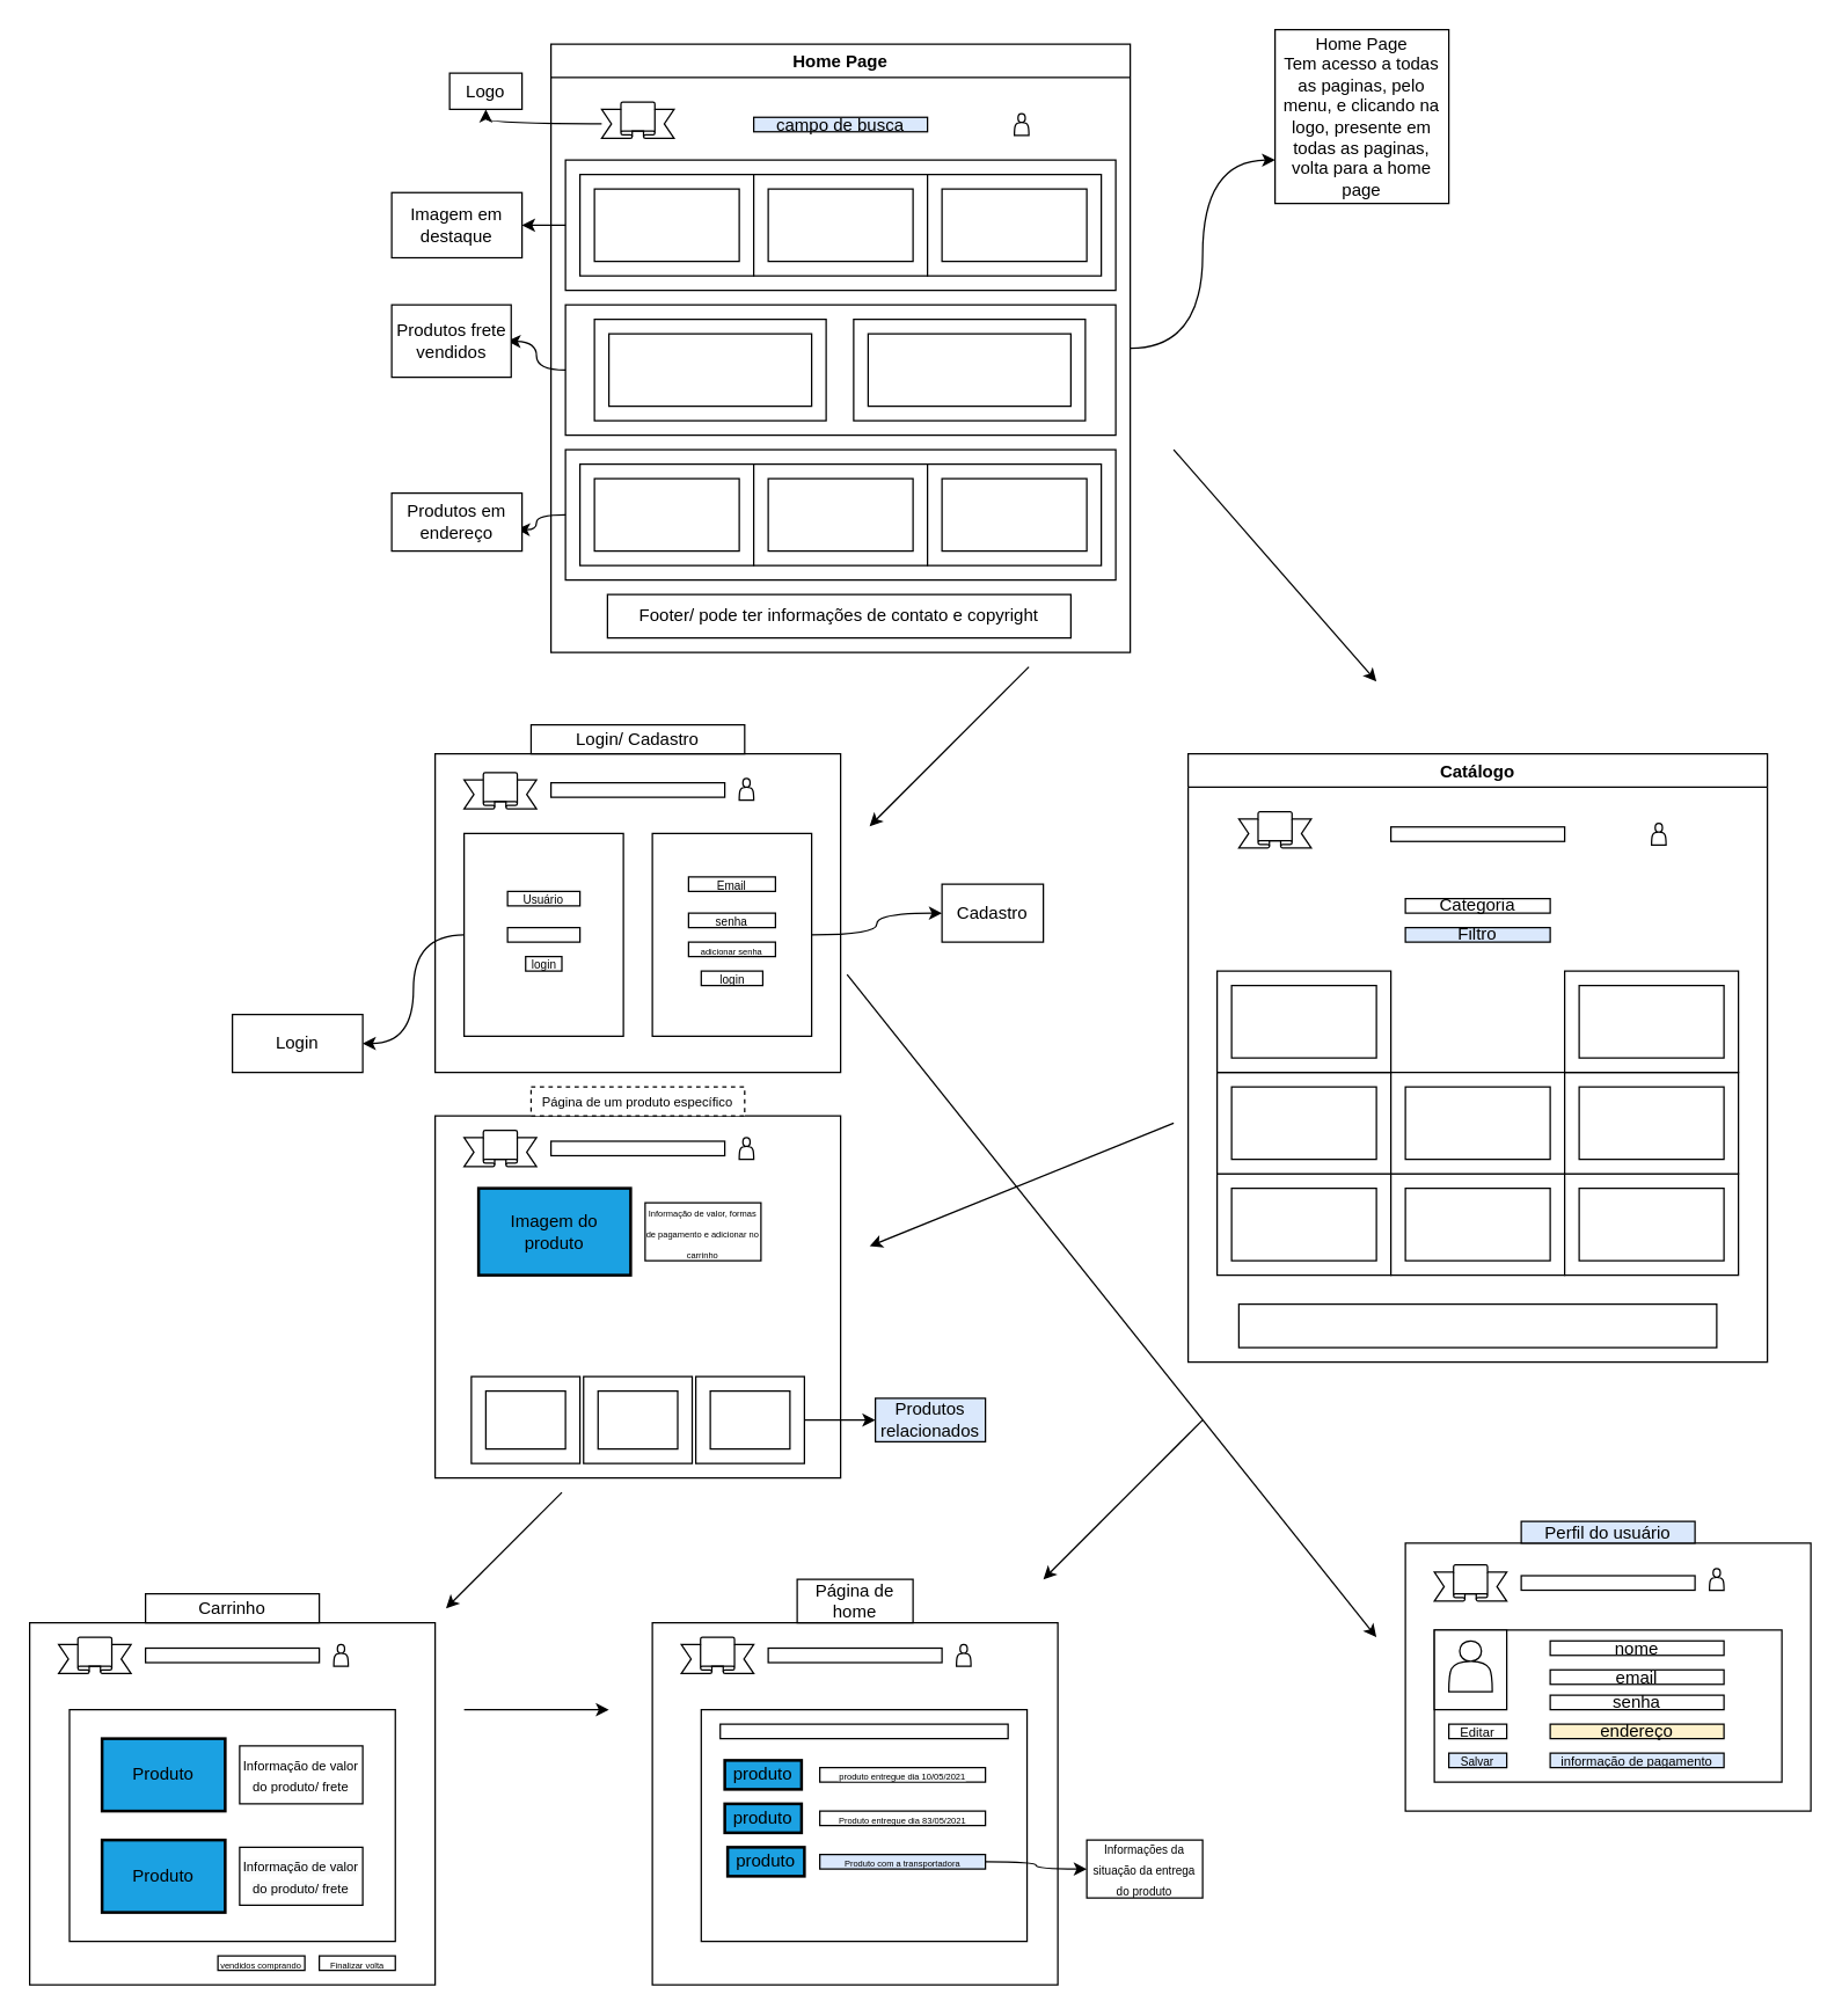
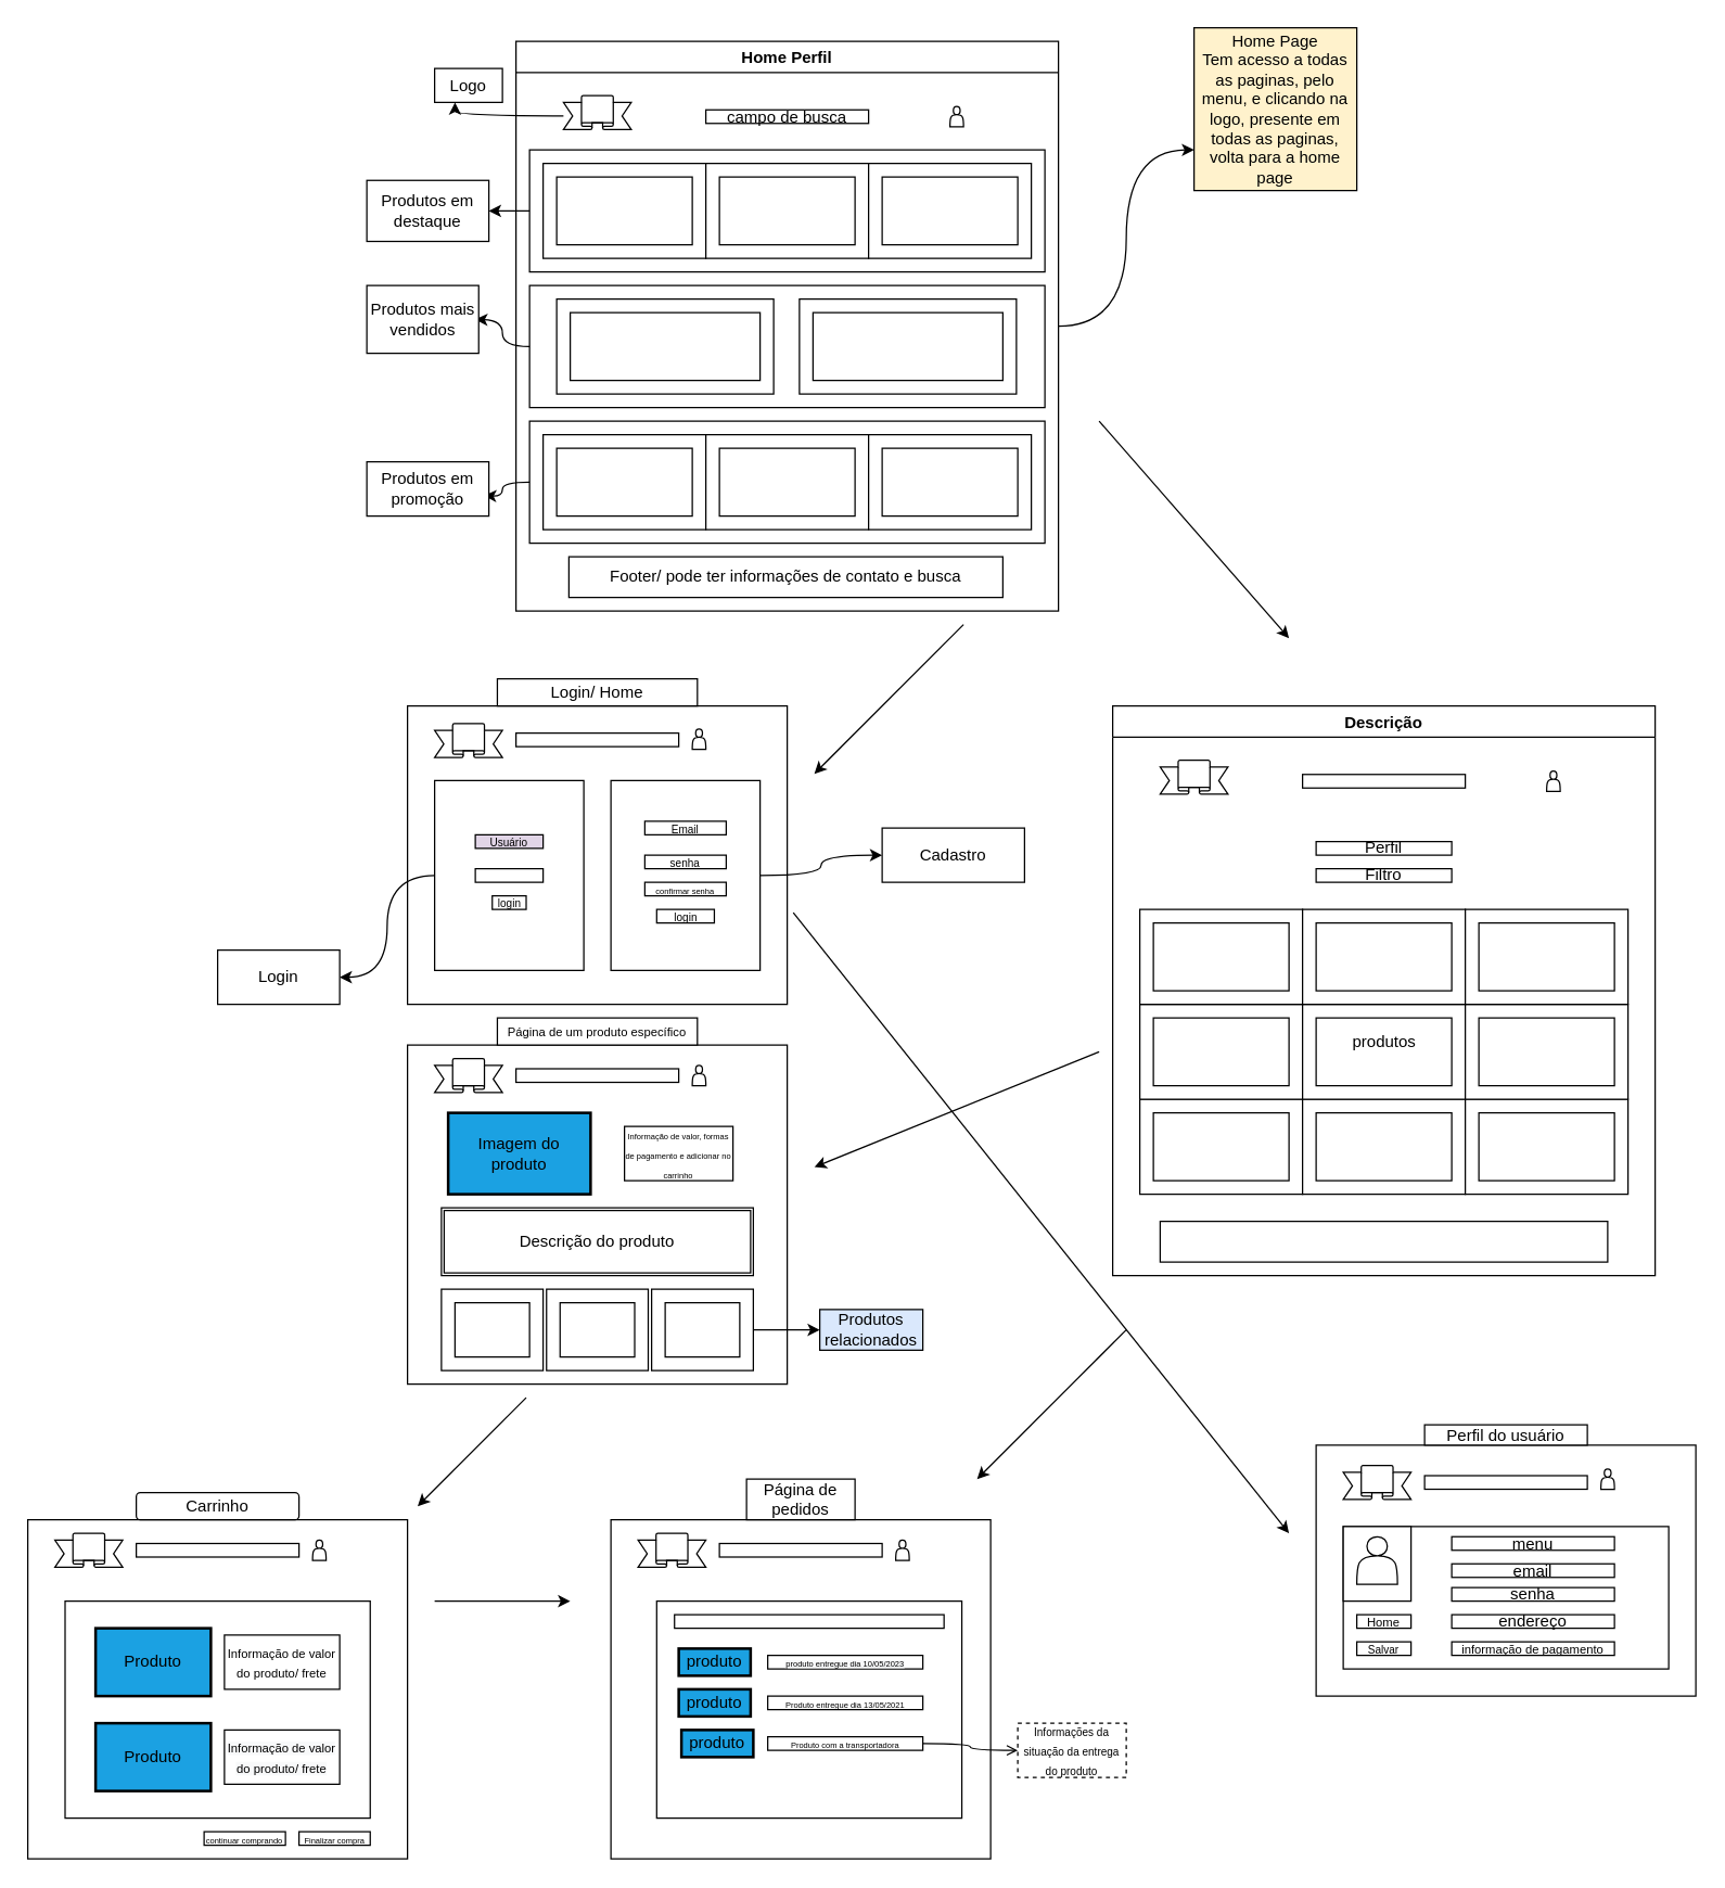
- <mxCell id="3" value="Home Page" style="swimlane;" parent="1" vertex="1"><mxGeometry x="380" y="30" width="400" height="420" as="geometry" /></mxCell>
+ <mxCell id="3" value="Home Perfil" style="swimlane;" parent="1" vertex="1"><mxGeometry x="380" y="30" width="400" height="420" as="geometry" /></mxCell>
- <mxCell id="22" value="Logo" style="whiteSpace=wrap;html=1;" parent="1" vertex="1"><mxGeometry x="310" y="50" width="50" height="25" as="geometry" /></mxCell>
+ <mxCell id="22" value="Logo" style="whiteSpace=wrap;html=1;" parent="1" vertex="1"><mxGeometry x="320" y="50" width="50" height="25" as="geometry" /></mxCell>
- <mxCell id="124" value="Home Page&lt;br&gt;Tem acesso a todas as paginas, pelo menu, e clicando na logo, presente em todas as paginas, volta para a home page" style="whiteSpace=wrap;html=1;" vertex="1" parent="1"><mxGeometry x="880" y="20" width="120" height="120" as="geometry" /></mxCell>
+ <mxCell id="124" value="Home Page&lt;br&gt;Tem acesso a todas as paginas, pelo menu, e clicando na logo, presente em todas as paginas, volta para a home page" style="whiteSpace=wrap;html=1;fillColor=#fff2cc;" vertex="1" parent="1"><mxGeometry x="880" y="20" width="120" height="120" as="geometry" /></mxCell>
- <mxCell id="16" value="campo de busca" style="whiteSpace=wrap;html=1;fillColor=#dae8fc;" parent="3" vertex="1"><mxGeometry x="140" y="50.5" width="120" height="10" as="geometry" /></mxCell>
+ <mxCell id="16" value="campo de busca" style="whiteSpace=wrap;html=1;" parent="3" vertex="1"><mxGeometry x="140" y="50.5" width="120" height="10" as="geometry" /></mxCell>
- <mxCell id="125" value="Imagem em destaque" style="whiteSpace=wrap;html=1;" vertex="1" parent="1"><mxGeometry x="270" y="132.5" width="90" height="45" as="geometry" /></mxCell>
+ <mxCell id="125" value="Produtos em destaque" style="whiteSpace=wrap;html=1;" vertex="1" parent="1"><mxGeometry x="270" y="132.5" width="90" height="45" as="geometry" /></mxCell>
- <mxCell id="126" value="Produtos frete vendidos" style="whiteSpace=wrap;html=1;" vertex="1" parent="1"><mxGeometry x="270" y="210" width="82.5" height="50" as="geometry" /></mxCell>
+ <mxCell id="126" value="Produtos mais vendidos" style="whiteSpace=wrap;html=1;" vertex="1" parent="1"><mxGeometry x="270" y="210" width="82.5" height="50" as="geometry" /></mxCell>
- <mxCell id="127" value="Produtos em endereço" style="whiteSpace=wrap;html=1;" vertex="1" parent="1"><mxGeometry x="270" y="340" width="90" height="40" as="geometry" /></mxCell>
+ <mxCell id="127" value="Produtos em promoção" style="whiteSpace=wrap;html=1;" vertex="1" parent="1"><mxGeometry x="270" y="340" width="90" height="40" as="geometry" /></mxCell>
- <mxCell id="18" value="Footer/ pode ter informações de contato e copyright" style="whiteSpace=wrap;html=1;" vertex="1" parent="3"><mxGeometry x="39" y="380" width="320" height="30" as="geometry" /></mxCell>
+ <mxCell id="18" value="Footer/ pode ter informações de contato e busca" style="whiteSpace=wrap;html=1;" vertex="1" parent="3"><mxGeometry x="39" y="380" width="320" height="30" as="geometry" /></mxCell>
- <mxCell id="128" value="Login/ Cadastro" style="whiteSpace=wrap;html=1;" vertex="1" parent="1"><mxGeometry x="366.25" y="500" width="147.5" height="20" as="geometry" /></mxCell>
+ <mxCell id="128" value="Login/ Home" style="whiteSpace=wrap;html=1;" vertex="1" parent="1"><mxGeometry x="366.25" y="500" width="147.5" height="20" as="geometry" /></mxCell>
- <mxCell id="68" value="Catálogo" style="swimlane;" parent="1" vertex="1"><mxGeometry x="820" y="520" width="400" height="420" as="geometry" /></mxCell>
+ <mxCell id="68" value="Descrição" style="swimlane;" parent="1" vertex="1"><mxGeometry x="820" y="520" width="400" height="420" as="geometry" /></mxCell>
- <mxCell id="31" value="&lt;font style=&quot;font-size: 8px&quot;&gt;Usuário&lt;/font&gt;" style="whiteSpace=wrap;html=1;" parent="1" vertex="1"><mxGeometry x="350" y="615" width="50" height="10" as="geometry" /></mxCell>
+ <mxCell id="31" value="&lt;font style=&quot;font-size: 8px&quot;&gt;Usuário&lt;/font&gt;" style="whiteSpace=wrap;html=1;fillColor=#e1d5e7;" parent="1" vertex="1"><mxGeometry x="350" y="615" width="50" height="10" as="geometry" /></mxCell>
- <mxCell id="82" value="Categoria" style="whiteSpace=wrap;html=1;" parent="68" vertex="1"><mxGeometry x="150" y="100" width="100" height="10" as="geometry" /></mxCell>
+ <mxCell id="82" value="Perfil" style="whiteSpace=wrap;html=1;" parent="68" vertex="1"><mxGeometry x="150" y="100" width="100" height="10" as="geometry" /></mxCell>
- <mxCell id="45" value="Cadastro" style="whiteSpace=wrap;html=1;" parent="1" vertex="1"><mxGeometry x="650" y="610" width="70" height="40" as="geometry" /></mxCell>
+ <mxCell id="45" value="Cadastro" style="whiteSpace=wrap;html=1;" parent="1" vertex="1"><mxGeometry x="650" y="610" width="105" height="40" as="geometry" /></mxCell>
- <mxCell id="83" value="Filtro" style="whiteSpace=wrap;html=1;labelPosition=center;verticalLabelPosition=middle;align=center;verticalAlign=middle;fillColor=#dae8fc;" parent="68" vertex="1"><mxGeometry x="150" y="120" width="100" height="10" as="geometry" /></mxCell>
+ <mxCell id="83" value="Filtro" style="whiteSpace=wrap;html=1;labelPosition=center;verticalLabelPosition=middle;align=center;verticalAlign=middle;" parent="68" vertex="1"><mxGeometry x="150" y="120" width="100" height="10" as="geometry" /></mxCell>
- <mxCell id="39" value="&lt;font style=&quot;font-size: 6px&quot;&gt;adicionar senha&lt;/font&gt;" style="whiteSpace=wrap;html=1;" parent="1" vertex="1"><mxGeometry x="475" y="650" width="60" height="10" as="geometry" /></mxCell>
+ <mxCell id="39" value="&lt;font style=&quot;font-size: 6px&quot;&gt;confirmar senha&lt;/font&gt;" style="whiteSpace=wrap;html=1;" parent="1" vertex="1"><mxGeometry x="475" y="650" width="60" height="10" as="geometry" /></mxCell>
+ <mxCell id="87" value="&lt;br&gt;produtos" style="verticalLabelPosition=bottom;verticalAlign=top;html=1;shape=mxgraph.basic.frame;dx=10;" parent="1" vertex="1"><mxGeometry x="960" y="670" width="120" height="70" as="geometry" /></mxCell>
- <mxCell id="129" value="&lt;font style=&quot;font-size: 9px&quot;&gt;Página de um produto específico&lt;/font&gt;" style="whiteSpace=wrap;html=1;dashed=1;" vertex="1" parent="1"><mxGeometry x="366.25" y="750" width="147.5" height="20" as="geometry" /></mxCell>
+ <mxCell id="129" value="&lt;font style=&quot;font-size: 9px&quot;&gt;Página de um produto específico&lt;/font&gt;" style="whiteSpace=wrap;html=1;" vertex="1" parent="1"><mxGeometry x="366.25" y="750" width="147.5" height="20" as="geometry" /></mxCell>
- <mxCell id="130" value="&lt;font style=&quot;font-size: 6px&quot;&gt;Informação de valor, formas de pagamento e adicionar no carrinho&lt;/font&gt;" style="whiteSpace=wrap;html=1;" vertex="1" parent="1"><mxGeometry x="445" y="830" width="80" height="40" as="geometry" /></mxCell>
+ <mxCell id="130" value="&lt;font style=&quot;font-size: 6px&quot;&gt;Informação de valor, formas de pagamento e adicionar no carrinho&lt;/font&gt;" style="whiteSpace=wrap;html=1;" vertex="1" parent="1"><mxGeometry x="460" y="830" width="80" height="40" as="geometry" /></mxCell>
+ <mxCell id="43" value="Descrição do produto" style="shape=ext;double=1;whiteSpace=wrap;html=1;" parent="1" vertex="1"><mxGeometry x="325" y="890" width="230" height="50" as="geometry" /></mxCell>
- <mxCell id="133" value="Perfil do usuário" style="whiteSpace=wrap;html=1;fillColor=#dae8fc;" vertex="1" parent="1"><mxGeometry x="1050" y="1050" width="120" height="15" as="geometry" /></mxCell>
+ <mxCell id="133" value="Perfil do usuário" style="whiteSpace=wrap;html=1;" vertex="1" parent="1"><mxGeometry x="1050" y="1050" width="120" height="15" as="geometry" /></mxCell>
- <mxCell id="105" value="Página de home" style="whiteSpace=wrap;html=1;" parent="1" vertex="1"><mxGeometry x="550" y="1090" width="80" height="30" as="geometry" /></mxCell>
+ <mxCell id="105" value="Página de pedidos" style="whiteSpace=wrap;html=1;" parent="1" vertex="1"><mxGeometry x="550" y="1090" width="80" height="30" as="geometry" /></mxCell>
- <mxCell id="132" value="Carrinho" style="whiteSpace=wrap;html=1;" vertex="1" parent="1"><mxGeometry x="100" y="1100" width="120" height="20" as="geometry" /></mxCell>
+ <mxCell id="132" value="Carrinho" style="whiteSpace=wrap;html=1;rounded=1;" vertex="1" parent="1"><mxGeometry x="100" y="1100" width="120" height="20" as="geometry" /></mxCell>
- <mxCell id="117" value="nome" style="whiteSpace=wrap;html=1;" parent="1" vertex="1"><mxGeometry x="1070" y="1132.5" width="120" height="10" as="geometry" /></mxCell>
+ <mxCell id="117" value="menu" style="whiteSpace=wrap;html=1;" parent="1" vertex="1"><mxGeometry x="1070" y="1132.5" width="120" height="10" as="geometry" /></mxCell>
- <mxCell id="122" value="&lt;font style=&quot;font-size: 9px&quot;&gt;Editar&lt;/font&gt;" style="whiteSpace=wrap;html=1;" parent="1" vertex="1"><mxGeometry x="1000" y="1190" width="40" height="10" as="geometry" /></mxCell>
+ <mxCell id="122" value="&lt;font style=&quot;font-size: 9px&quot;&gt;Home&lt;/font&gt;" style="whiteSpace=wrap;html=1;" parent="1" vertex="1"><mxGeometry x="1000" y="1190" width="40" height="10" as="geometry" /></mxCell>
- <mxCell id="120" value="endereço" style="whiteSpace=wrap;html=1;fillColor=#fff2cc;" parent="1" vertex="1"><mxGeometry x="1070" y="1190" width="120" height="10" as="geometry" /></mxCell>
+ <mxCell id="120" value="endereço" style="whiteSpace=wrap;html=1;" parent="1" vertex="1"><mxGeometry x="1070" y="1190" width="120" height="10" as="geometry" /></mxCell>
- <mxCell id="123" value="&lt;font style=&quot;font-size: 8px&quot;&gt;Salvar&lt;/font&gt;" style="whiteSpace=wrap;html=1;fillColor=#dae8fc;" parent="1" vertex="1"><mxGeometry x="1000" y="1210" width="40" height="10" as="geometry" /></mxCell>
+ <mxCell id="123" value="&lt;font style=&quot;font-size: 8px&quot;&gt;Salvar&lt;/font&gt;" style="whiteSpace=wrap;html=1;" parent="1" vertex="1"><mxGeometry x="1000" y="1210" width="40" height="10" as="geometry" /></mxCell>
- <mxCell id="121" value="&lt;font style=&quot;font-size: 9px&quot;&gt;informação de pagamento&lt;/font&gt;" style="whiteSpace=wrap;html=1;fillColor=#dae8fc;" parent="1" vertex="1"><mxGeometry x="1070" y="1210" width="120" height="10" as="geometry" /></mxCell>
+ <mxCell id="121" value="&lt;font style=&quot;font-size: 9px&quot;&gt;informação de pagamento&lt;/font&gt;" style="whiteSpace=wrap;html=1;" parent="1" vertex="1"><mxGeometry x="1070" y="1210" width="120" height="10" as="geometry" /></mxCell>
- <mxCell id="101" value="&#10;&#10;&lt;span style=&quot;color: rgb(0, 0, 0); font-family: helvetica; font-size: 6px; font-style: normal; font-weight: 400; letter-spacing: normal; text-align: center; text-indent: 0px; text-transform: none; word-spacing: 0px; background-color: rgb(248, 249, 250); display: inline; float: none;&quot;&gt;produto entregue dia 10/05/2021&lt;/span&gt;&#10;&#10;" style="whiteSpace=wrap;html=1;" parent="1" vertex="1"><mxGeometry x="565.63" y="1220" width="114.37" height="10" as="geometry" /></mxCell>
+ <mxCell id="101" value="&#10;&#10;&lt;span style=&quot;color: rgb(0, 0, 0); font-family: helvetica; font-size: 6px; font-style: normal; font-weight: 400; letter-spacing: normal; text-align: center; text-indent: 0px; text-transform: none; word-spacing: 0px; background-color: rgb(248, 249, 250); display: inline; float: none;&quot;&gt;produto entregue dia 10/05/2023&lt;/span&gt;&#10;&#10;" style="whiteSpace=wrap;html=1;" parent="1" vertex="1"><mxGeometry x="565.63" y="1220" width="114.37" height="10" as="geometry" /></mxCell>
- <mxCell id="102" value="&lt;font style=&quot;font-size: 6px&quot;&gt;Produto entregue dia 83/05/2021&lt;/font&gt;" style="whiteSpace=wrap;html=1;" parent="1" vertex="1"><mxGeometry x="565.63" y="1250" width="114.37" height="10" as="geometry" /></mxCell>
+ <mxCell id="102" value="&lt;font style=&quot;font-size: 6px&quot;&gt;Produto entregue dia 13/05/2021&lt;/font&gt;" style="whiteSpace=wrap;html=1;" parent="1" vertex="1"><mxGeometry x="565.63" y="1250" width="114.37" height="10" as="geometry" /></mxCell>
- <mxCell id="104" value="&lt;span style=&quot;font-size: 6px&quot;&gt;Produto com a transportadora&lt;/span&gt;" style="whiteSpace=wrap;html=1;fillColor=#dae8fc;" parent="1" vertex="1"><mxGeometry x="565.63" y="1280" width="114.37" height="10" as="geometry" /></mxCell>
+ <mxCell id="104" value="&lt;span style=&quot;font-size: 6px&quot;&gt;Produto com a transportadora&lt;/span&gt;" style="whiteSpace=wrap;html=1;" parent="1" vertex="1"><mxGeometry x="565.63" y="1280" width="114.37" height="10" as="geometry" /></mxCell>
- <mxCell id="103" style="edgeStyle=orthogonalEdgeStyle;orthogonalLoop=1;jettySize=auto;html=1;curved=1;" parent="1" source="104" target="106" edge="1"><mxGeometry relative="1" as="geometry"><mxPoint x="750" y="1300" as="targetPoint" /></mxGeometry></mxCell>
+ <mxCell id="103" style="edgeStyle=orthogonalEdgeStyle;orthogonalLoop=1;jettySize=auto;html=1;curved=1;endArrow=open;" parent="1" source="104" target="106" edge="1"><mxGeometry relative="1" as="geometry"><mxPoint x="750" y="1300" as="targetPoint" /></mxGeometry></mxCell>
- <mxCell id="106" value="&lt;font style=&quot;font-size: 8px&quot;&gt;Informações da situação da entrega do produto&lt;/font&gt;" style="whiteSpace=wrap;html=1;" parent="1" vertex="1"><mxGeometry x="750" y="1270" width="80" height="40" as="geometry" /></mxCell>
+ <mxCell id="106" value="&lt;font style=&quot;font-size: 8px&quot;&gt;Informações da situação da entrega do produto&lt;/font&gt;" style="whiteSpace=wrap;html=1;dashed=1;" parent="1" vertex="1"><mxGeometry x="750" y="1270" width="80" height="40" as="geometry" /></mxCell>
- <mxCell id="64" value="&lt;font style=&quot;font-size: 6px&quot;&gt;vendidos comprando&lt;/font&gt;" style="whiteSpace=wrap;html=1;" parent="1" vertex="1"><mxGeometry x="150" y="1350" width="60" height="10" as="geometry" /></mxCell>
+ <mxCell id="64" value="&lt;font style=&quot;font-size: 6px&quot;&gt;continuar comprando&lt;/font&gt;" style="whiteSpace=wrap;html=1;" parent="1" vertex="1"><mxGeometry x="150" y="1350" width="60" height="10" as="geometry" /></mxCell>
- <mxCell id="65" value="&lt;font style=&quot;font-size: 6px&quot;&gt;Finalizar volta&lt;/font&gt;" style="whiteSpace=wrap;html=1;" parent="1" vertex="1"><mxGeometry x="220" y="1350" width="52.5" height="10" as="geometry" /></mxCell>
+ <mxCell id="65" value="&lt;font style=&quot;font-size: 6px&quot;&gt;Finalizar compra&lt;/font&gt;" style="whiteSpace=wrap;html=1;" parent="1" vertex="1"><mxGeometry x="220" y="1350" width="52.5" height="10" as="geometry" /></mxCell>
